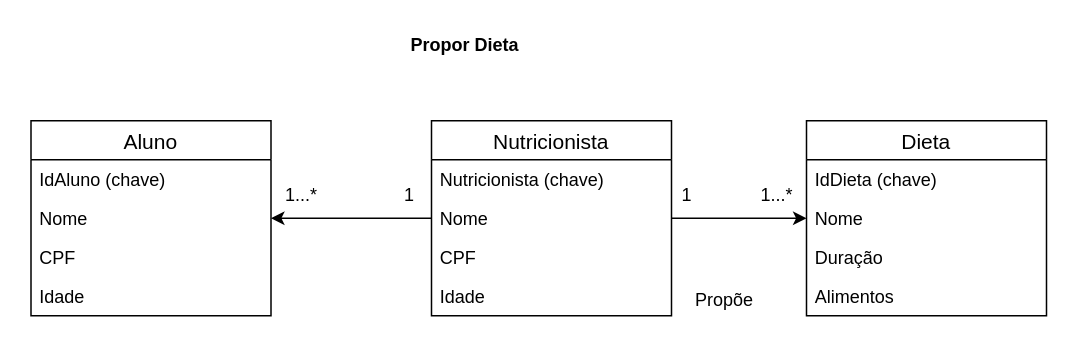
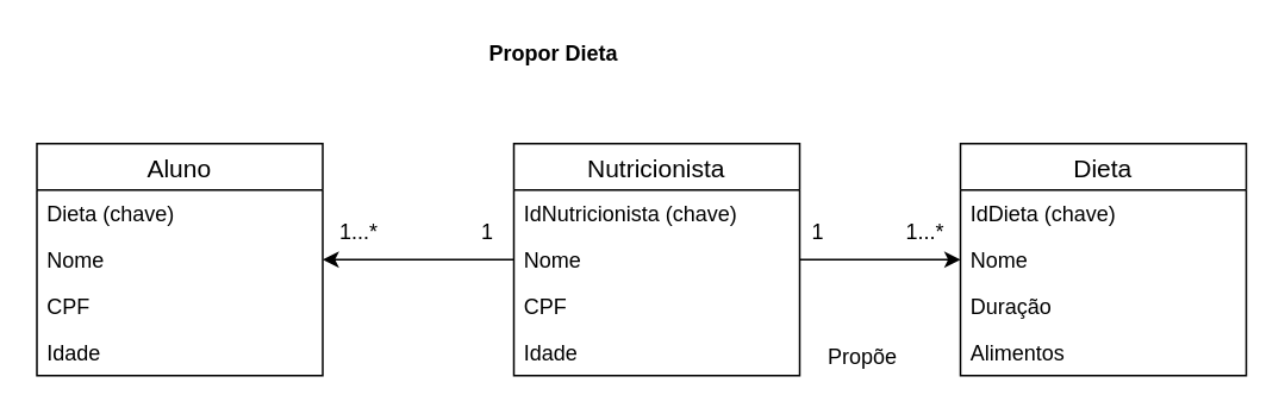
- <mxCell id="21" value="IdAluno (chave)" style="text;strokeColor=none;fillColor=none;spacingLeft=4;spacingRight=4;overflow=hidden;rotatable=0;points=[[0,0.5],[1,0.5]];portConstraint=eastwest;fontSize=12;" vertex="1" parent="20"><mxGeometry y="26" width="160" height="26" as="geometry" /></mxCell>
+ <mxCell id="21" value="Dieta (chave)" style="text;strokeColor=none;fillColor=none;spacingLeft=4;spacingRight=4;overflow=hidden;rotatable=0;points=[[0,0.5],[1,0.5]];portConstraint=eastwest;fontSize=12;" vertex="1" parent="20"><mxGeometry y="26" width="160" height="26" as="geometry" /></mxCell>
- <mxCell id="16" value="Nutricionista (chave)" style="text;strokeColor=none;fillColor=none;spacingLeft=4;spacingRight=4;overflow=hidden;rotatable=0;points=[[0,0.5],[1,0.5]];portConstraint=eastwest;fontSize=12;" vertex="1" parent="15"><mxGeometry y="26" width="160" height="26" as="geometry" /></mxCell>
+ <mxCell id="16" value="IdNutricionista (chave)" style="text;strokeColor=none;fillColor=none;spacingLeft=4;spacingRight=4;overflow=hidden;rotatable=0;points=[[0,0.5],[1,0.5]];portConstraint=eastwest;fontSize=12;" vertex="1" parent="15"><mxGeometry y="26" width="160" height="26" as="geometry" /></mxCell>
